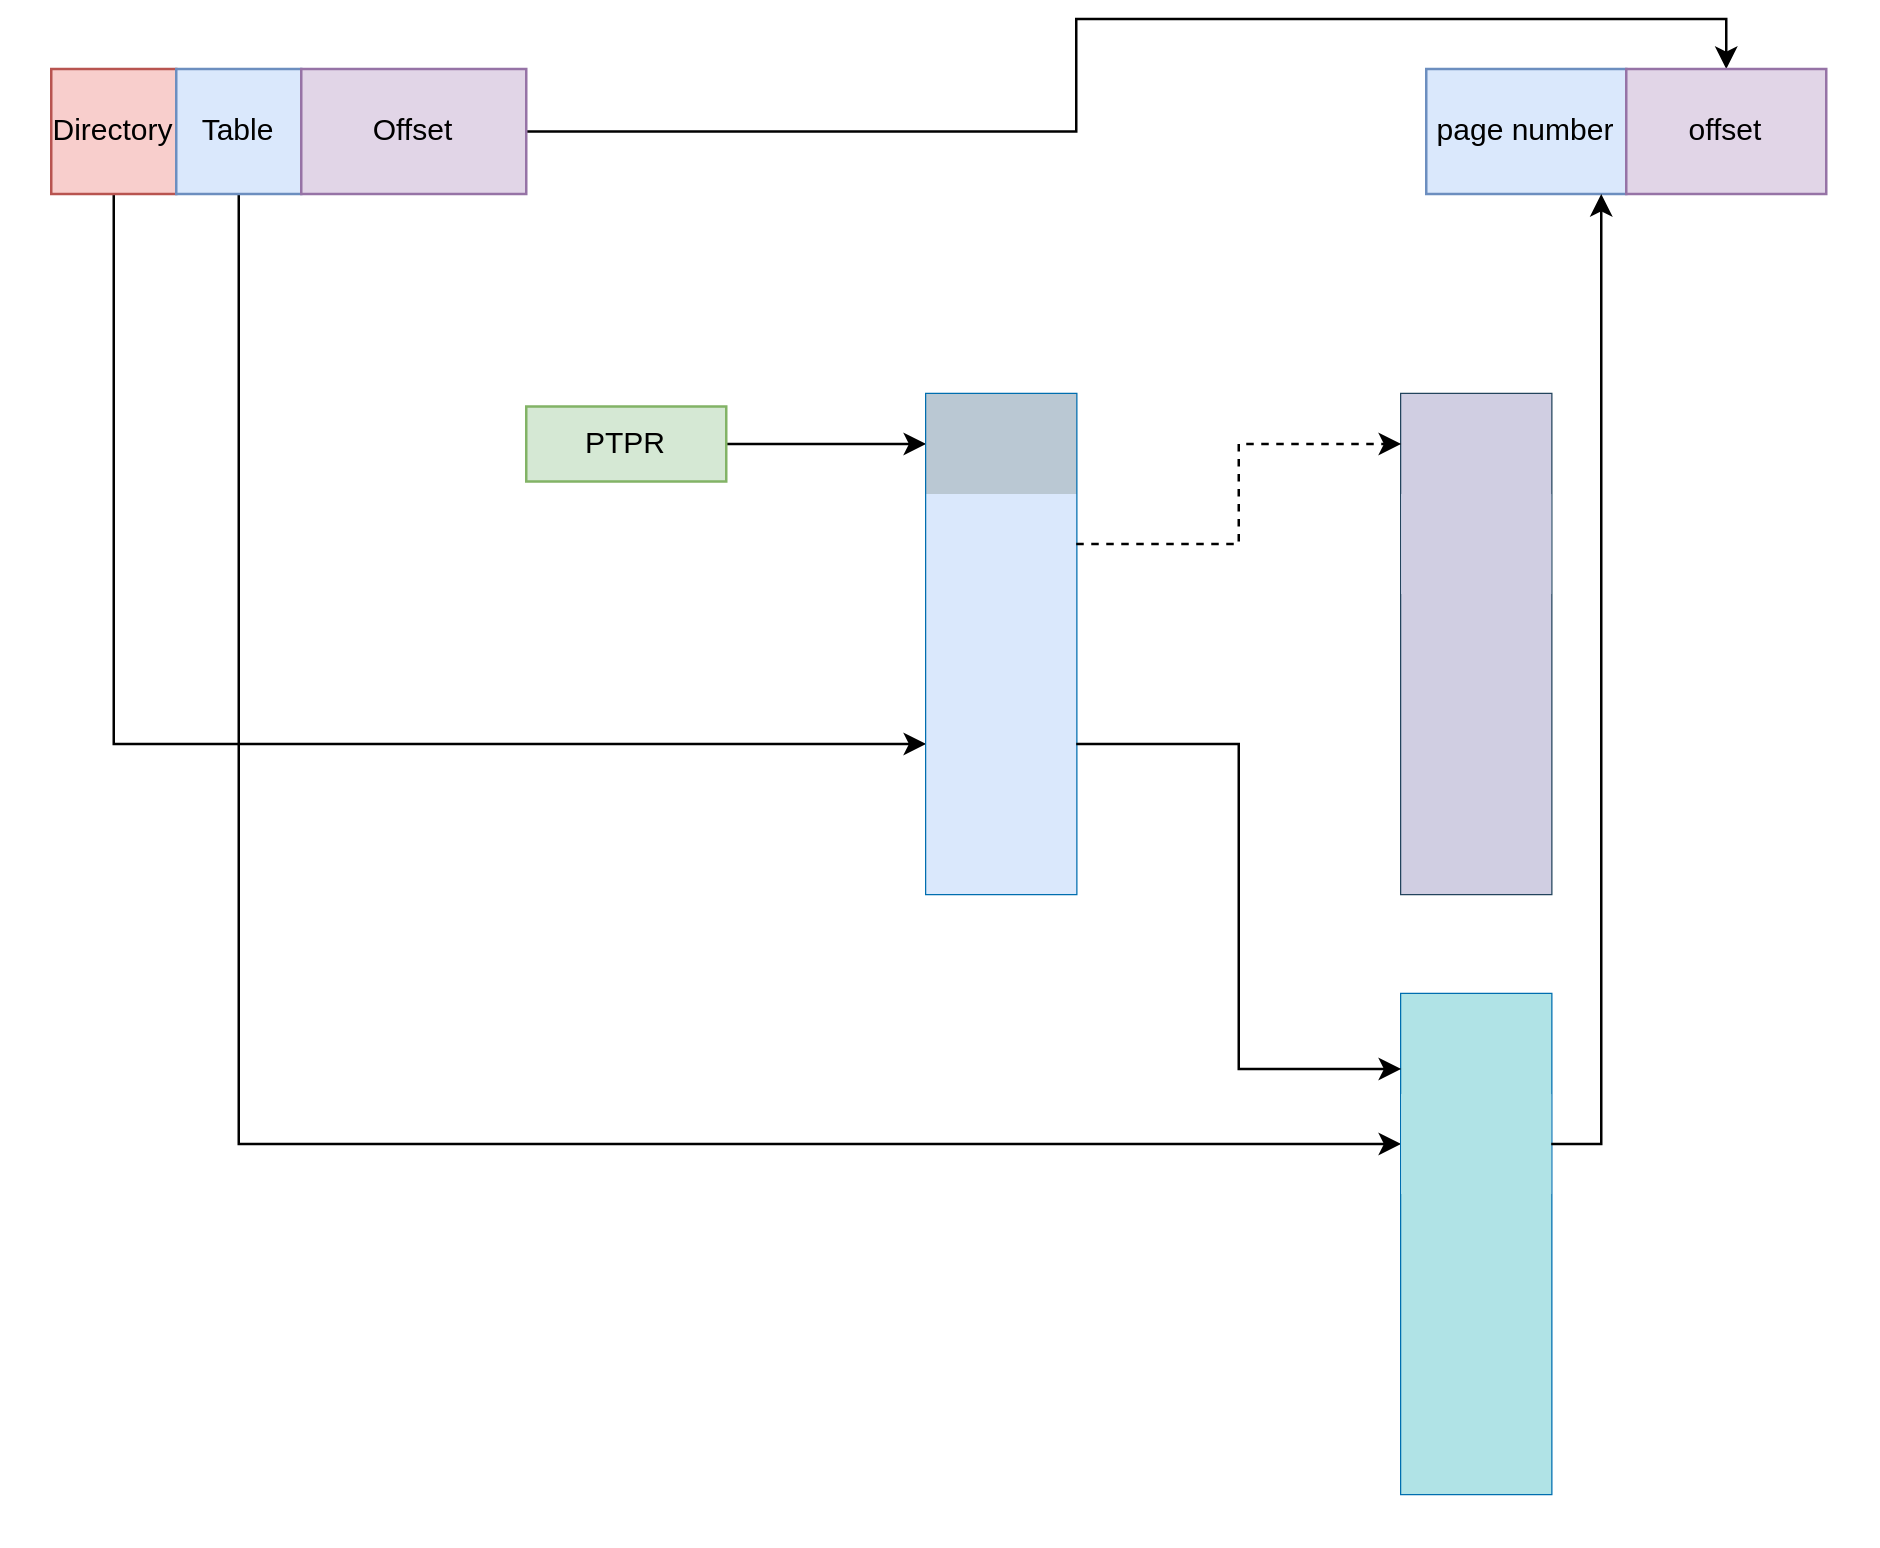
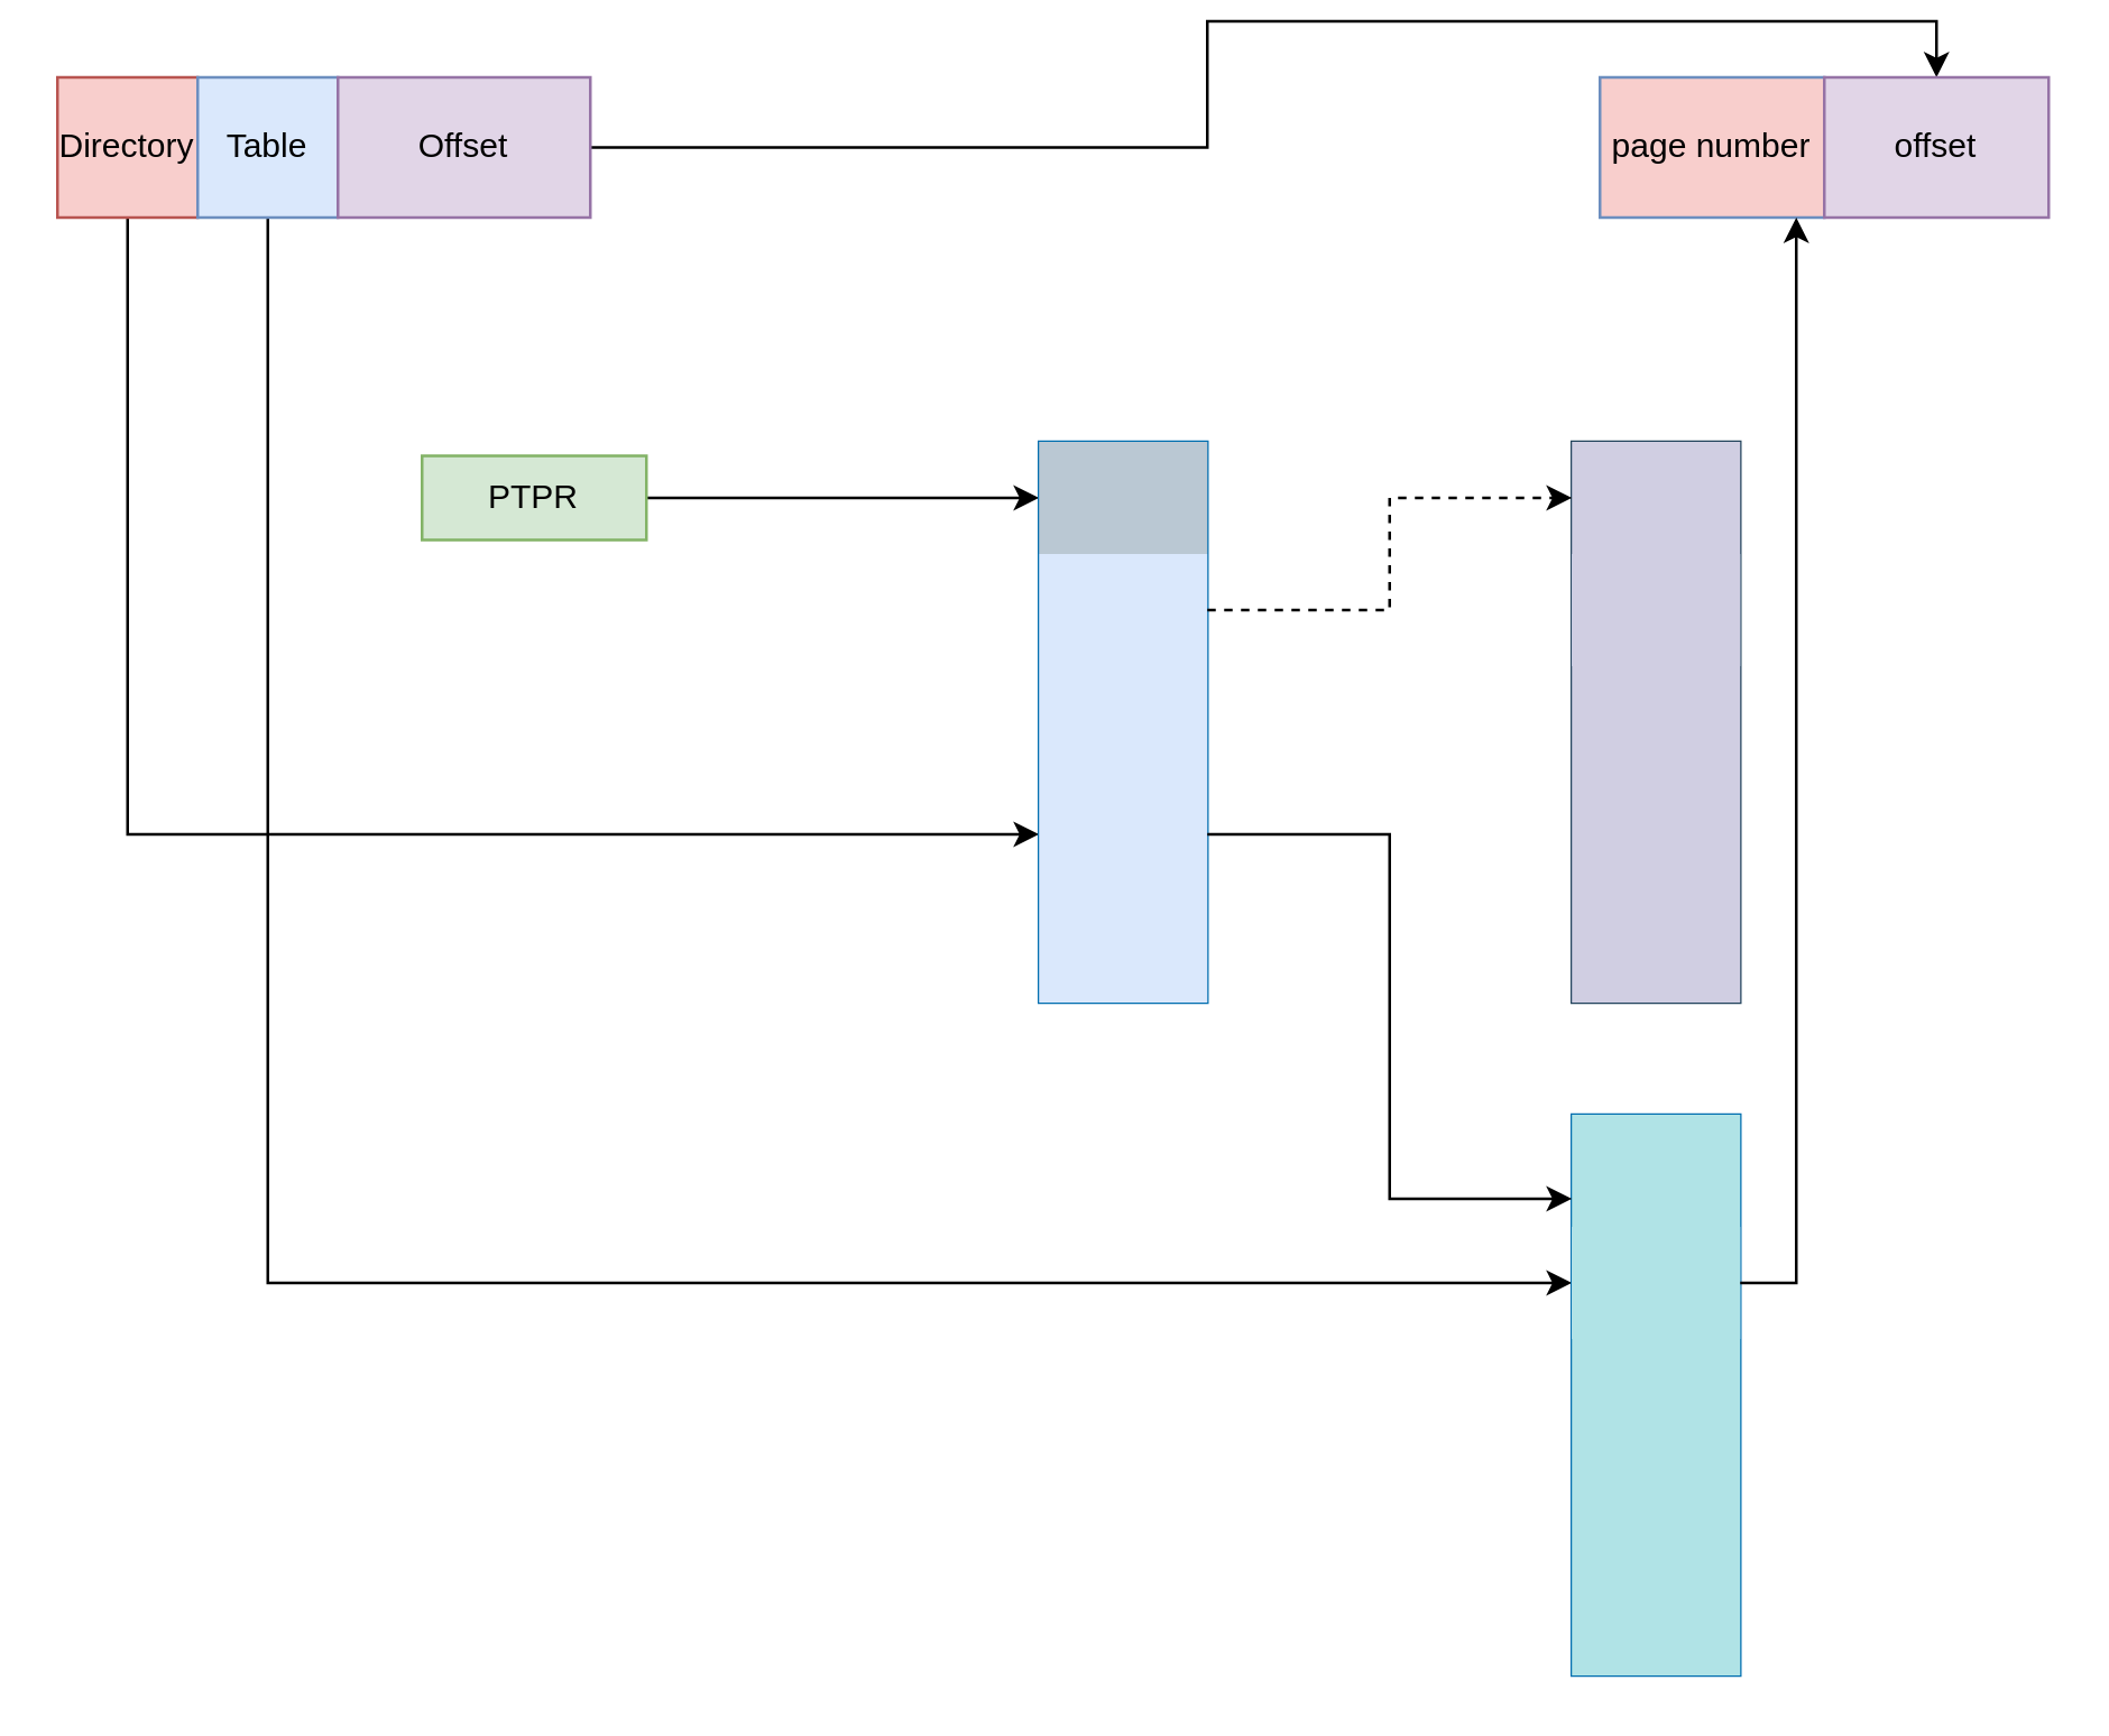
- <mxCell id="45" value="page number" style="rounded=0;whiteSpace=wrap;html=1;fillColor=#dae8fc;strokeColor=#6c8ebf;" vertex="1" parent="1"><mxGeometry x="570" y="20" width="80" height="50" as="geometry" /></mxCell>
+ <mxCell id="45" value="page number" style="rounded=0;whiteSpace=wrap;html=1;fillColor=#f8cecc;strokeColor=#6c8ebf;" vertex="1" parent="1"><mxGeometry x="570" y="20" width="80" height="50" as="geometry" /></mxCell>
- <mxCell id="9" value="PTPR" style="rounded=0;whiteSpace=wrap;html=1;fillColor=#d5e8d4;strokeColor=#82b366;" vertex="1" parent="1"><mxGeometry x="210" y="155" width="80" height="30" as="geometry" /></mxCell>
+ <mxCell id="9" value="PTPR" style="rounded=0;whiteSpace=wrap;html=1;fillColor=#d5e8d4;strokeColor=#82b366;" vertex="1" parent="1"><mxGeometry x="150" y="155" width="80" height="30" as="geometry" /></mxCell>
